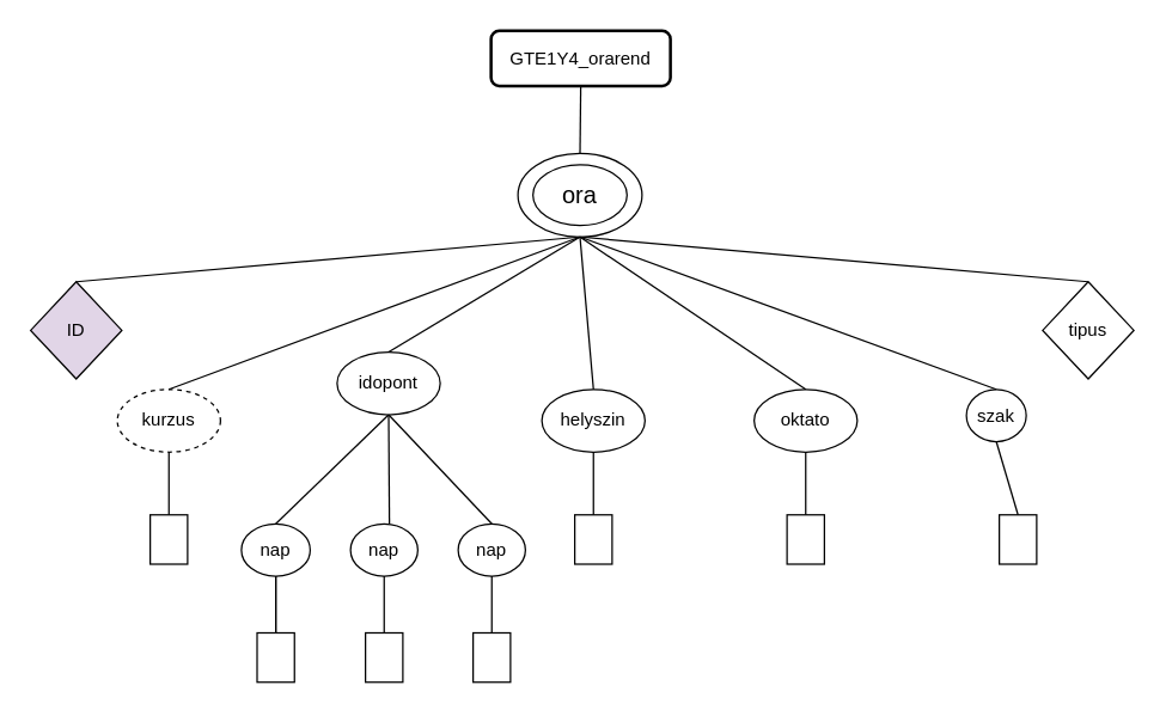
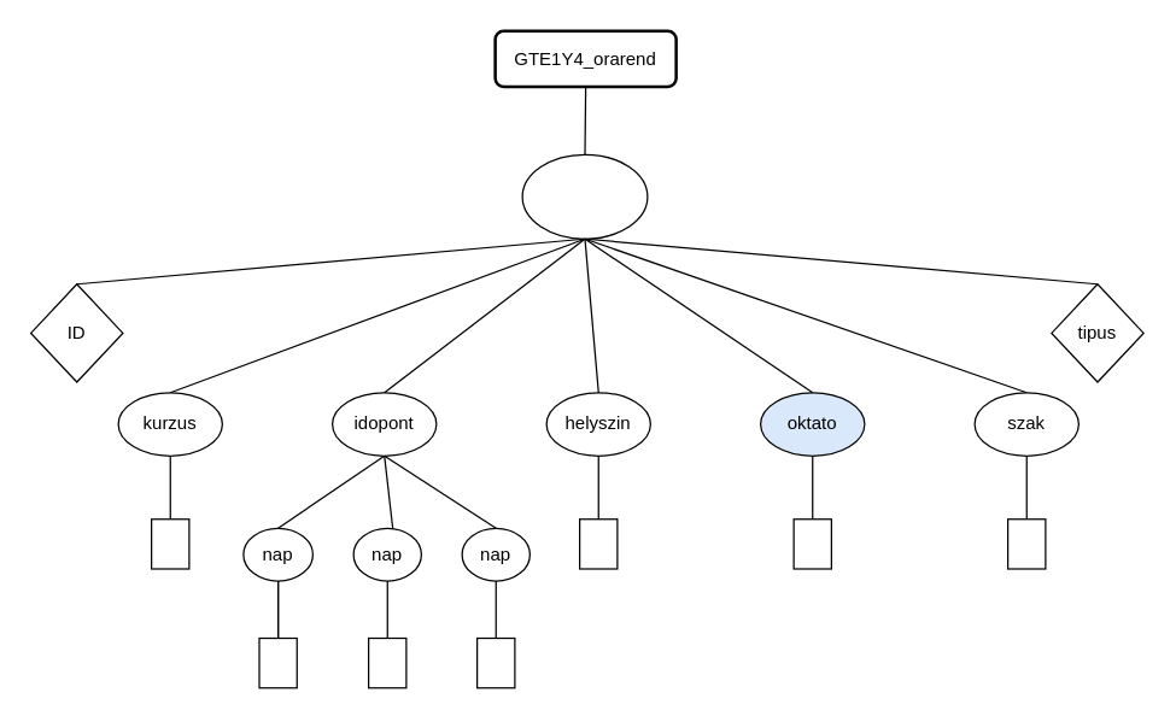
- <mxCell id="5" value="&lt;font style=&quot;color: rgb(0, 0, 0); font-size: 16px;&quot;&gt;ora&lt;/font&gt;" style="ellipse;whiteSpace=wrap;html=1;fillColor=#FFFFFF;strokeColor=#000000;" vertex="1" parent="3"><mxGeometry x="10.029" y="7.7" width="62.942" height="40.6" as="geometry" /></mxCell>
- <mxCell id="6" value="&lt;font style=&quot;color: rgb(0, 0, 0);&quot;&gt;ID&lt;/font&gt;" style="rhombus;whiteSpace=wrap;html=1;strokeColor=#000000;fillColor=#e1d5e7;" vertex="1" parent="1"><mxGeometry x="20" y="188" width="61" height="65" as="geometry" /></mxCell>
+ <mxCell id="6" value="&lt;font style=&quot;color: rgb(0, 0, 0);&quot;&gt;ID&lt;/font&gt;" style="rhombus;whiteSpace=wrap;html=1;strokeColor=#000000;fillColor=#FFFFFF;" vertex="1" parent="1"><mxGeometry x="20" y="188" width="61" height="65" as="geometry" /></mxCell>
- <mxCell id="9" value="&lt;font style=&quot;color: rgb(0, 0, 0);&quot;&gt;idopont&lt;/font&gt;" style="ellipse;whiteSpace=wrap;html=1;strokeColor=#000000;fillColor=#FFFFFF;" vertex="1" parent="1"><mxGeometry x="225" y="235" width="69" height="42" as="geometry" /></mxCell>
+ <mxCell id="9" value="&lt;font style=&quot;color: rgb(0, 0, 0);&quot;&gt;idopont&lt;/font&gt;" style="ellipse;whiteSpace=wrap;html=1;strokeColor=#000000;fillColor=#FFFFFF;" vertex="1" parent="1"><mxGeometry x="220" y="260" width="69" height="42" as="geometry" /></mxCell>
- <mxCell id="12" value="&lt;font style=&quot;color: rgb(0, 0, 0);&quot;&gt;szak&lt;/font&gt;" style="ellipse;whiteSpace=wrap;html=1;strokeColor=#000000;fillColor=#FFFFFF;" vertex="1" parent="1"><mxGeometry x="646" y="260" width="40" height="35" as="geometry" /></mxCell>
+ <mxCell id="12" value="&lt;font style=&quot;color: rgb(0, 0, 0);&quot;&gt;szak&lt;/font&gt;" style="ellipse;whiteSpace=wrap;html=1;strokeColor=#000000;fillColor=#FFFFFF;" vertex="1" parent="1"><mxGeometry x="646" y="260" width="69" height="42" as="geometry" /></mxCell>
- <mxCell id="8" value="&lt;font style=&quot;color: rgb(0, 0, 0);&quot;&gt;kurzus&lt;/font&gt;" style="ellipse;whiteSpace=wrap;html=1;strokeColor=#000000;fillColor=#FFFFFF;dashed=1;" vertex="1" parent="1"><mxGeometry x="78" y="260" width="69" height="42" as="geometry" /></mxCell>
+ <mxCell id="8" value="&lt;font style=&quot;color: rgb(0, 0, 0);&quot;&gt;kurzus&lt;/font&gt;" style="ellipse;whiteSpace=wrap;html=1;strokeColor=#000000;fillColor=#FFFFFF;" vertex="1" parent="1"><mxGeometry x="78" y="260" width="69" height="42" as="geometry" /></mxCell>
- <mxCell id="11" value="&lt;font style=&quot;color: rgb(0, 0, 0);&quot;&gt;oktato&lt;/font&gt;" style="ellipse;whiteSpace=wrap;html=1;strokeColor=#000000;fillColor=#FFFFFF;" vertex="1" parent="1"><mxGeometry x="504" y="260" width="69" height="42" as="geometry" /></mxCell>
+ <mxCell id="11" value="&lt;font style=&quot;color: rgb(0, 0, 0);&quot;&gt;oktato&lt;/font&gt;" style="ellipse;whiteSpace=wrap;html=1;strokeColor=#000000;fillColor=#dae8fc;" vertex="1" parent="1"><mxGeometry x="504" y="260" width="69" height="42" as="geometry" /></mxCell>
